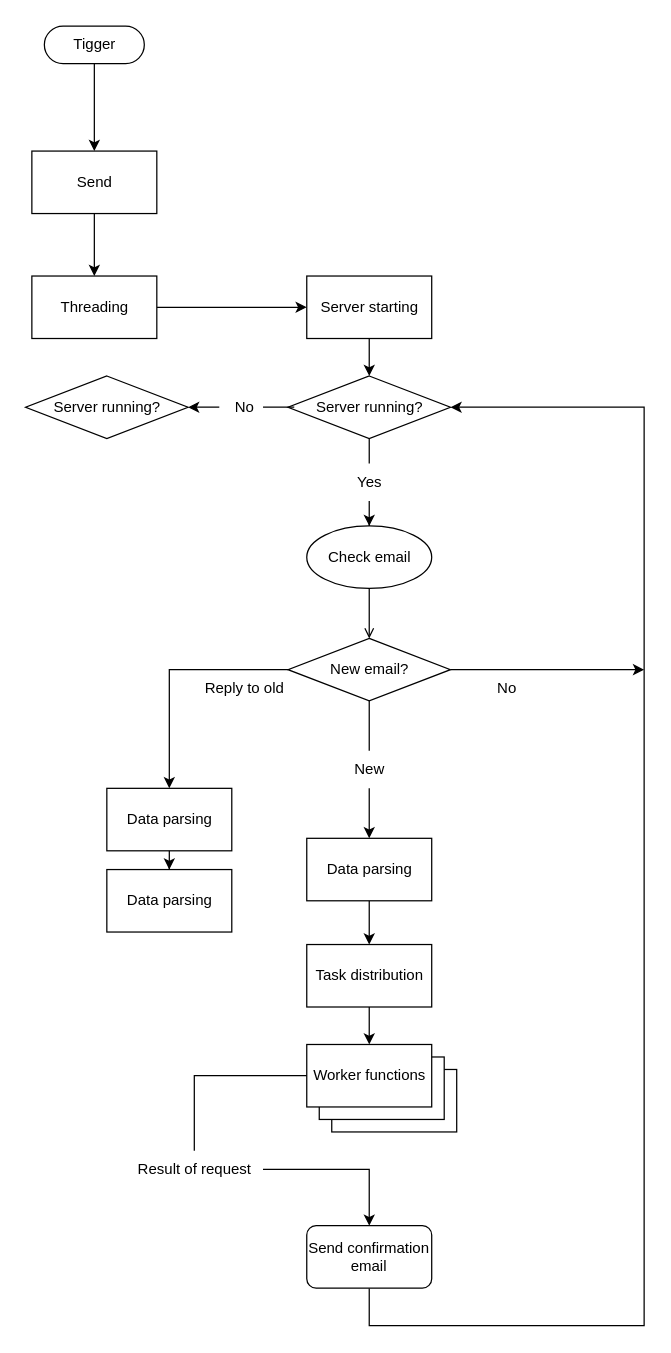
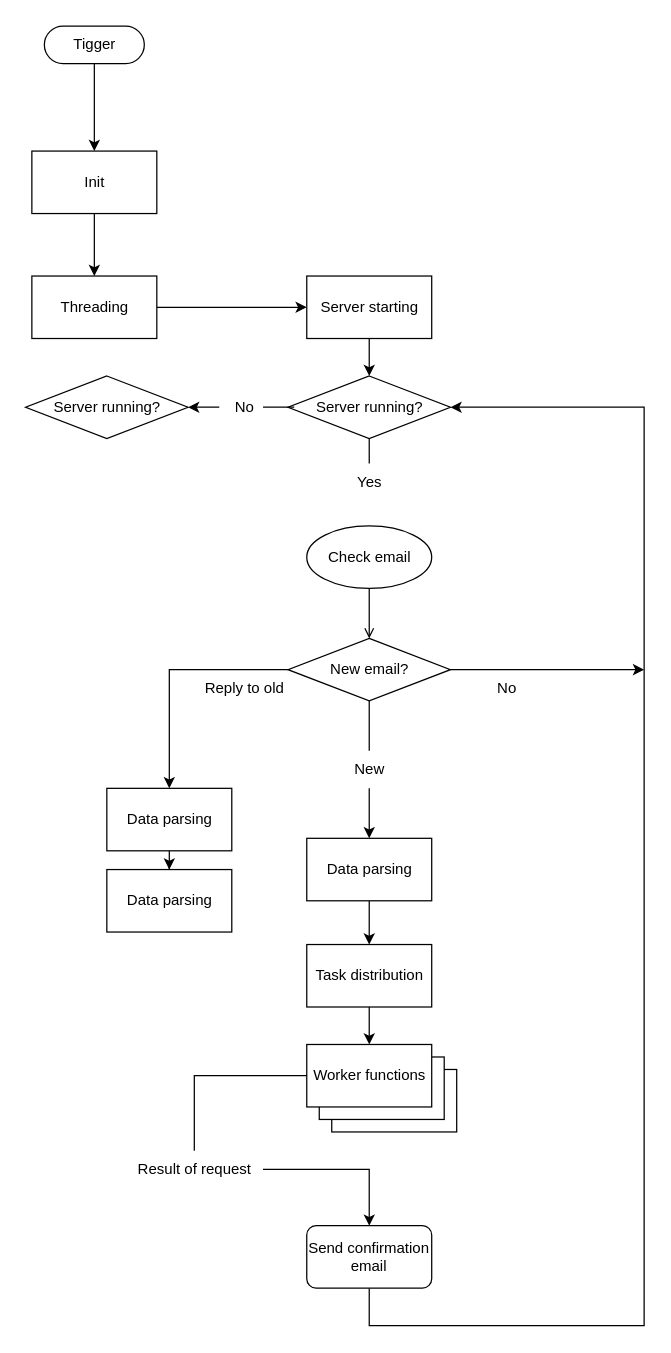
- <mxCell id="13" value="Send" style="html=1;dashed=0;whitespace=wrap;" vertex="1" parent="1"><mxGeometry x="25" y="120" width="100" height="50" as="geometry" /></mxCell>
+ <mxCell id="13" value="Init" style="html=1;dashed=0;whitespace=wrap;" vertex="1" parent="1"><mxGeometry x="25" y="120" width="100" height="50" as="geometry" /></mxCell>
- <mxCell id="7" style="edgeStyle=orthogonalEdgeStyle;rounded=0;orthogonalLoop=1;jettySize=auto;html=1;entryX=0.5;entryY=0;entryDx=0;entryDy=0;startArrow=none;" edge="1" parent="1" source="34" target="15"><mxGeometry relative="1" as="geometry"><mxPoint x="295" y="405" as="targetPoint" /></mxGeometry></mxCell>
